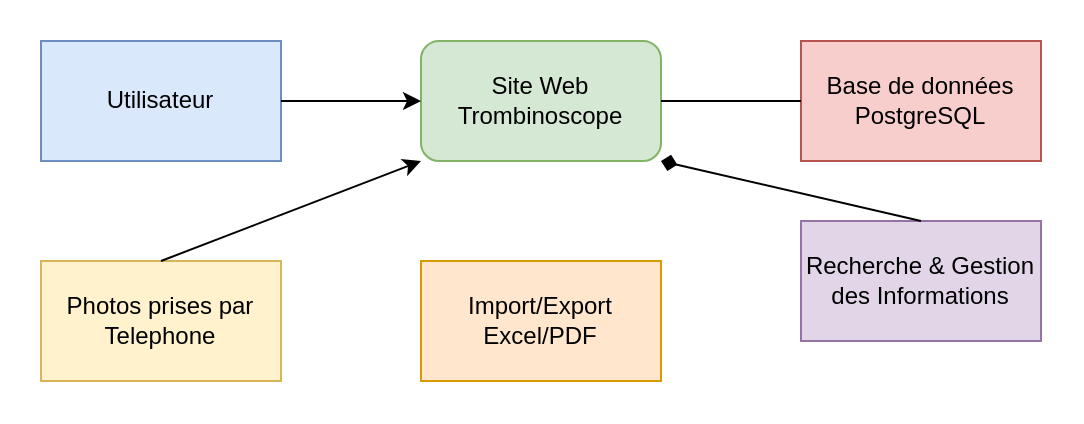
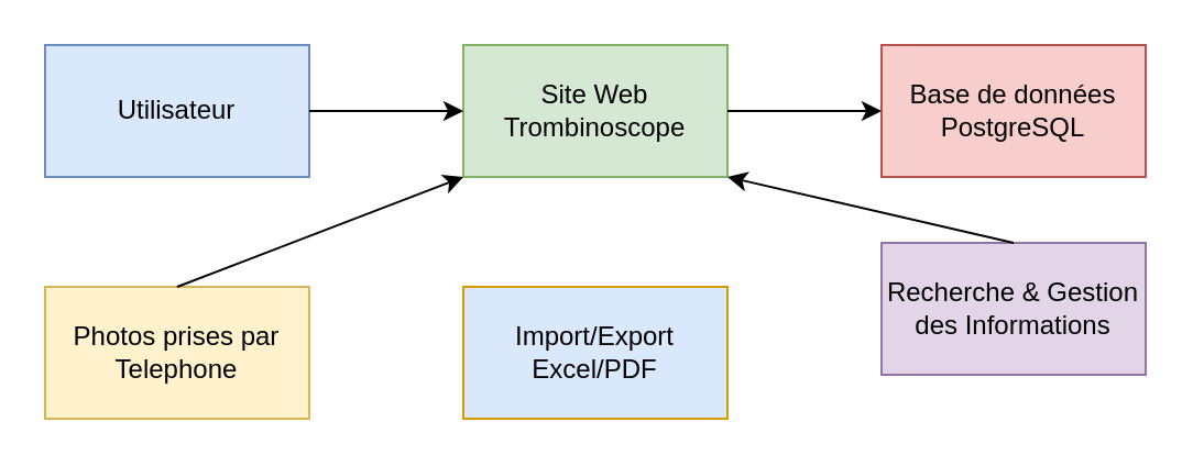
- <mxCell id="3" value="Site Web Trombinoscope" style="whiteSpace=wrap;html=1;fillColor=#d5e8d4;strokeColor=#82b366;rounded=1;" vertex="1" parent="1"><mxGeometry x="210" y="20" width="120" height="60" as="geometry" /></mxCell>
+ <mxCell id="3" value="Site Web Trombinoscope" style="rounded=0;whiteSpace=wrap;html=1;fillColor=#d5e8d4;strokeColor=#82b366;" vertex="1" parent="1"><mxGeometry x="210" y="20" width="120" height="60" as="geometry" /></mxCell>
- <mxCell id="11" value="" style="endArrow=none;html=1;rounded=0;exitX=1;exitY=0.5;exitDx=0;exitDy=0;entryX=0;entryY=0.5;entryDx=0;entryDy=0;" edge="1" parent="1" source="3" target="4"><mxGeometry width="50" height="50" relative="1" as="geometry"><mxPoint x="120" y="170" as="sourcePoint" /><mxPoint x="240" y="120" as="targetPoint" /></mxGeometry></mxCell>
+ <mxCell id="11" value="" style="endArrow=classic;html=1;rounded=0;exitX=1;exitY=0.5;exitDx=0;exitDy=0;entryX=0;entryY=0.5;entryDx=0;entryDy=0;" edge="1" parent="1" source="3" target="4"><mxGeometry width="50" height="50" relative="1" as="geometry"><mxPoint x="120" y="170" as="sourcePoint" /><mxPoint x="240" y="120" as="targetPoint" /></mxGeometry></mxCell>
- <mxCell id="9" value="" style="endArrow=diamond;html=1;rounded=0;exitX=0.5;exitY=0;exitDx=0;exitDy=0;entryX=1;entryY=1;entryDx=0;entryDy=0;" edge="1" parent="1" source="7" target="3"><mxGeometry width="50" height="50" relative="1" as="geometry"><mxPoint x="100" y="150" as="sourcePoint" /><mxPoint x="220" y="100" as="targetPoint" /></mxGeometry></mxCell>
+ <mxCell id="9" value="" style="endArrow=classic;html=1;rounded=0;exitX=0.5;exitY=0;exitDx=0;exitDy=0;entryX=1;entryY=1;entryDx=0;entryDy=0;" edge="1" parent="1" source="7" target="3"><mxGeometry width="50" height="50" relative="1" as="geometry"><mxPoint x="100" y="150" as="sourcePoint" /><mxPoint x="220" y="100" as="targetPoint" /></mxGeometry></mxCell>
- <mxCell id="6" value="Import/Export&lt;div&gt;Excel/PDF&lt;/div&gt;" style="rounded=0;whiteSpace=wrap;html=1;fillColor=#ffe6cc;strokeColor=#d79b00;" vertex="1" parent="1"><mxGeometry x="210" y="130" width="120" height="60" as="geometry" /></mxCell>
+ <mxCell id="6" value="Import/Export&lt;div&gt;Excel/PDF&lt;/div&gt;" style="rounded=0;whiteSpace=wrap;html=1;fillColor=#dae8fc;strokeColor=#d79b00;" vertex="1" parent="1"><mxGeometry x="210" y="130" width="120" height="60" as="geometry" /></mxCell>
